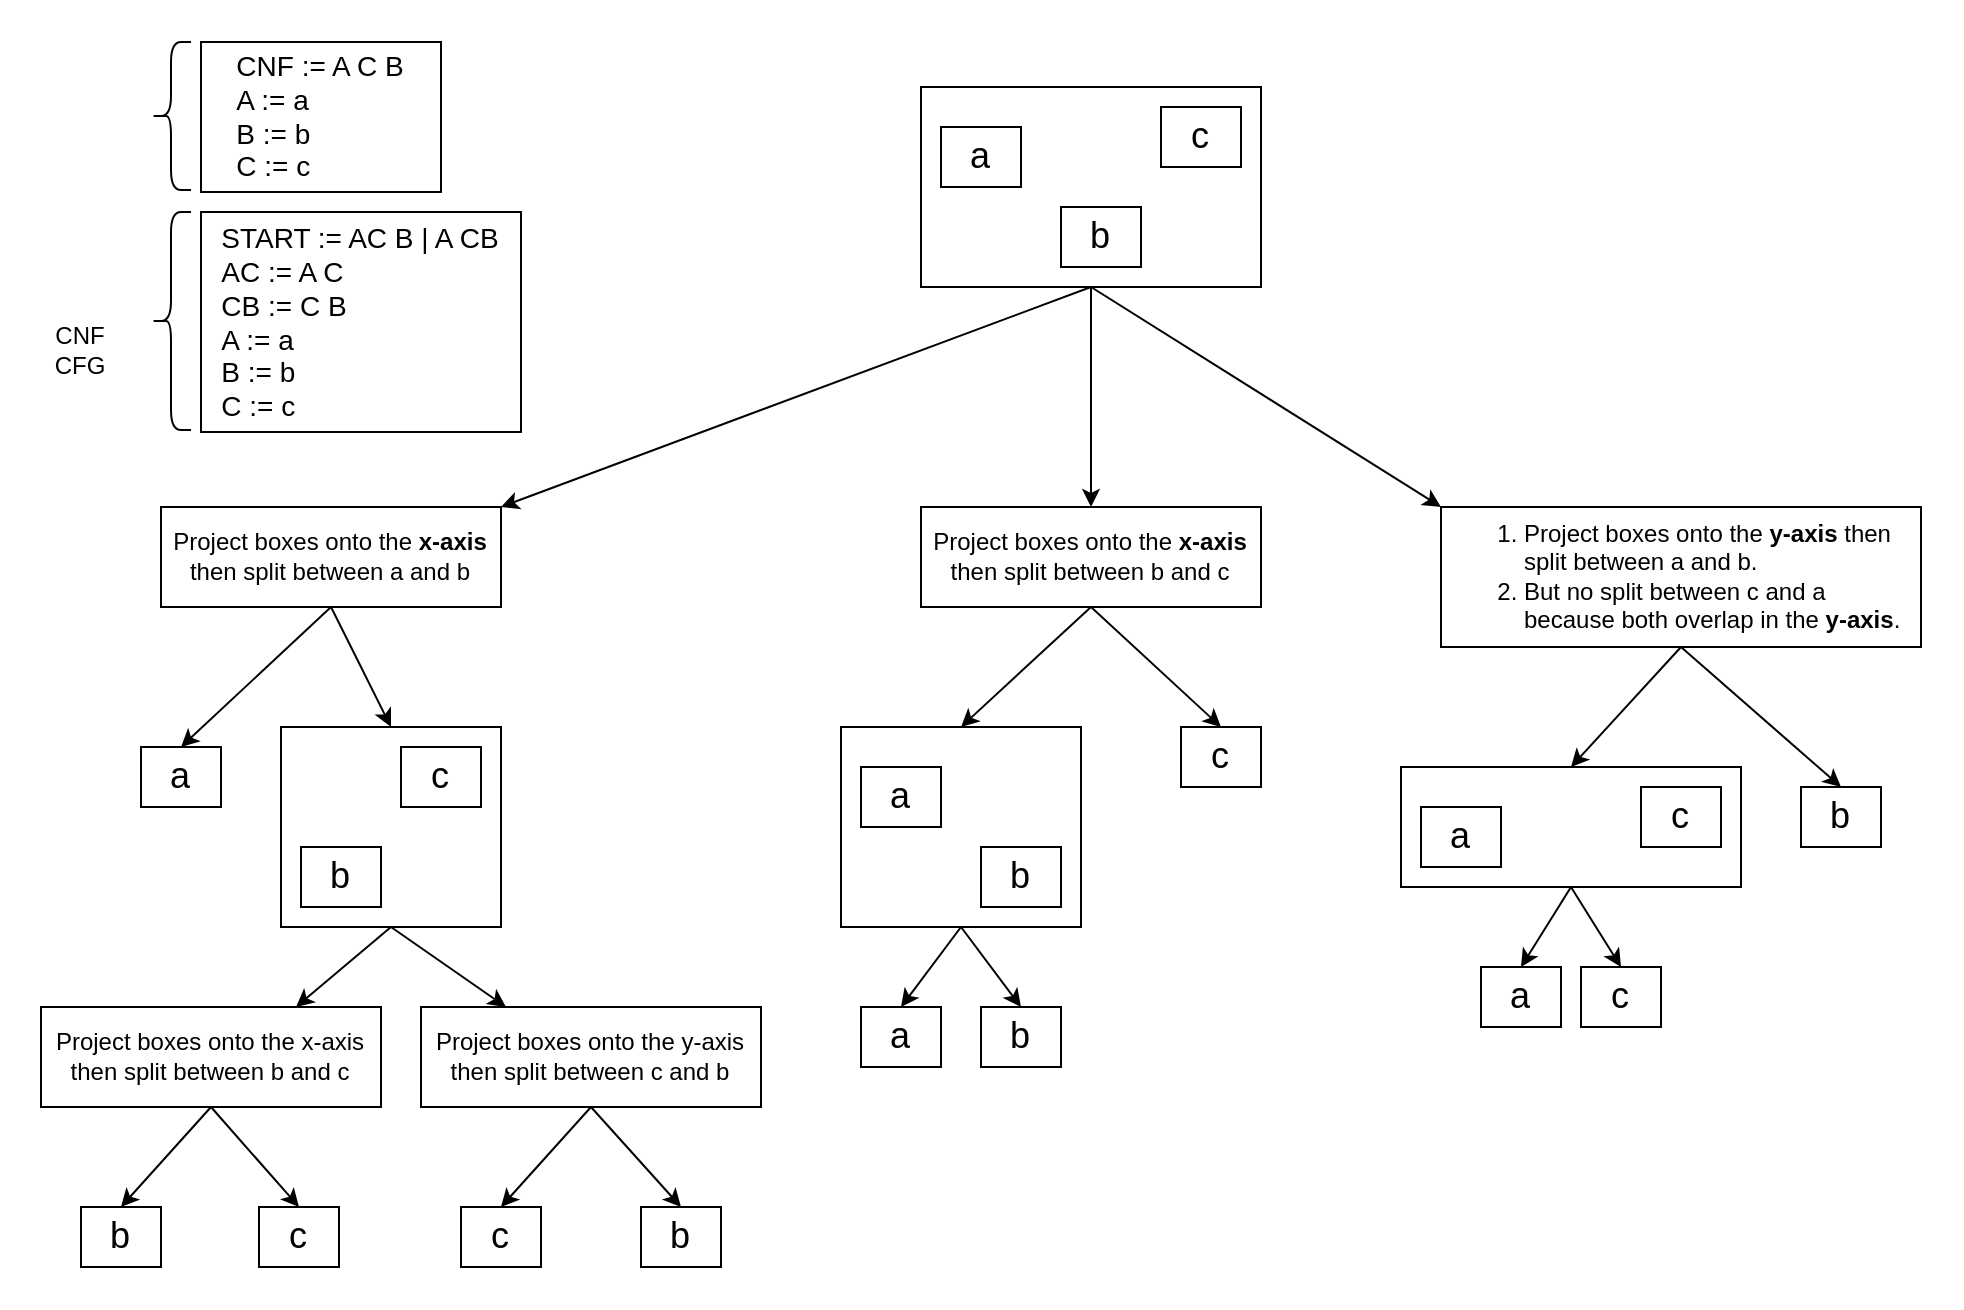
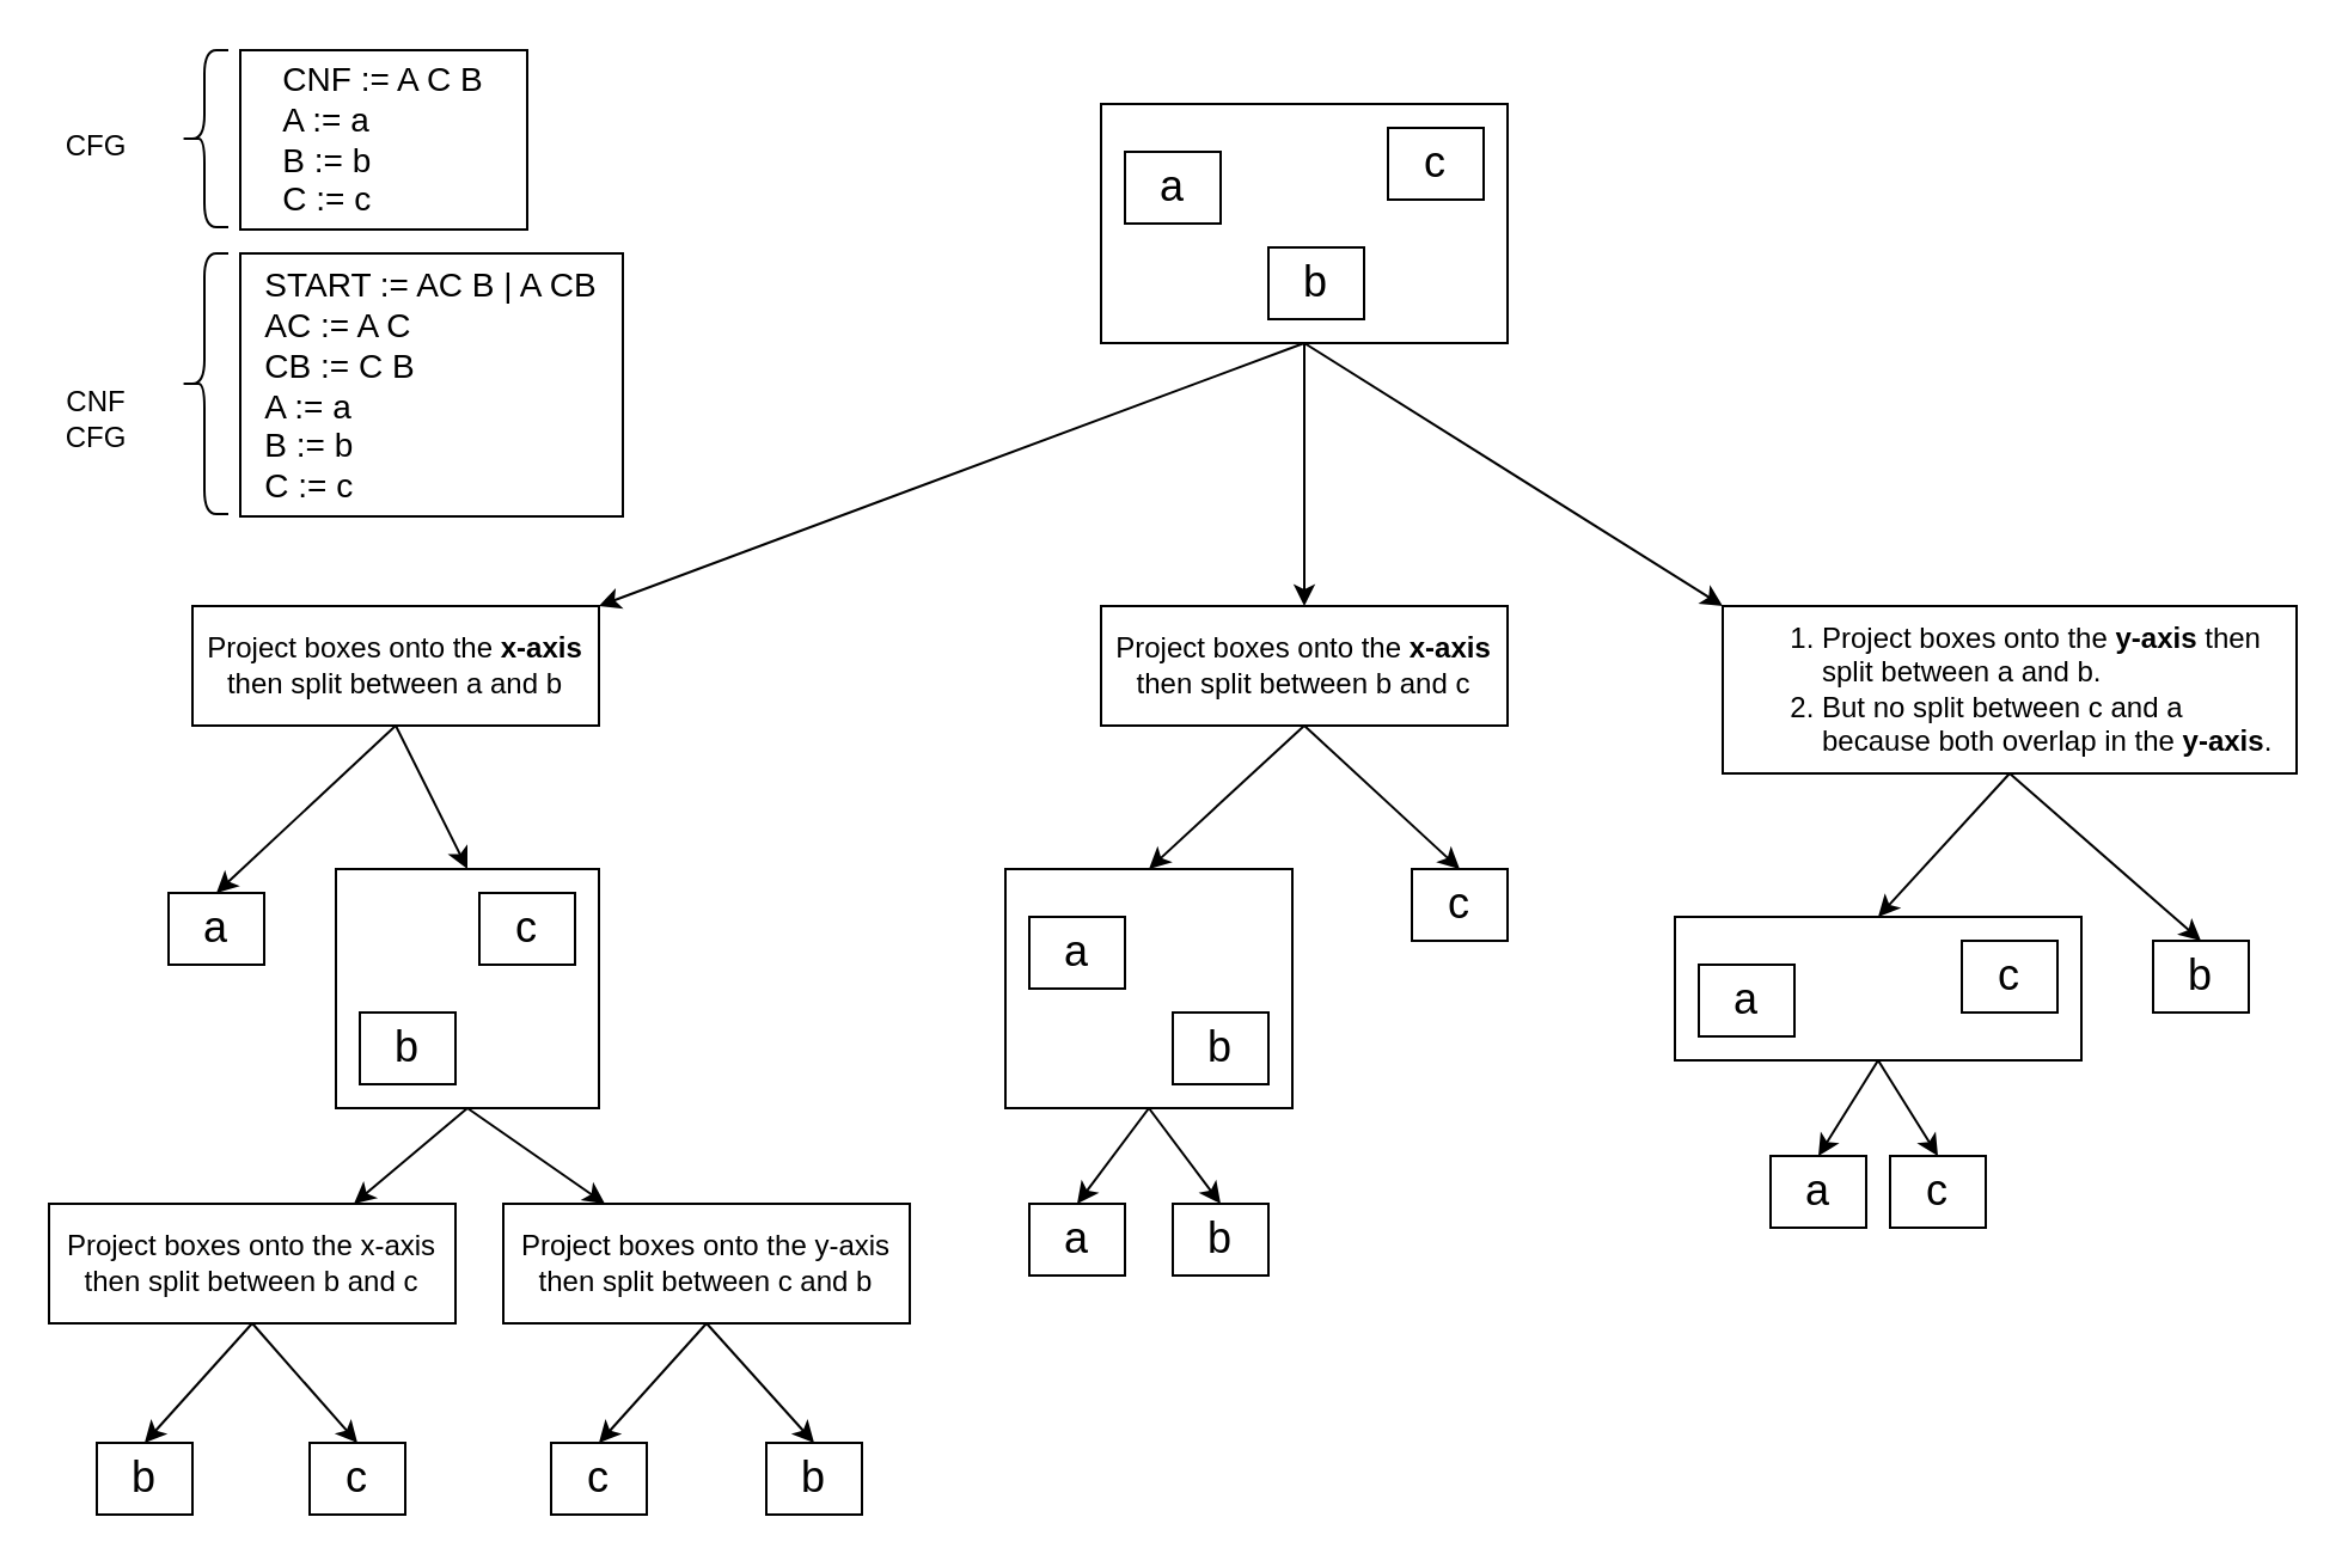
+ <mxCell id="54" value="CFG" style="text;html=1;strokeColor=none;fillColor=none;align=center;verticalAlign=middle;whiteSpace=wrap;rounded=0;" vertex="1" parent="1"><mxGeometry x="20" y="50.5" width="40" height="20" as="geometry" /></mxCell>
